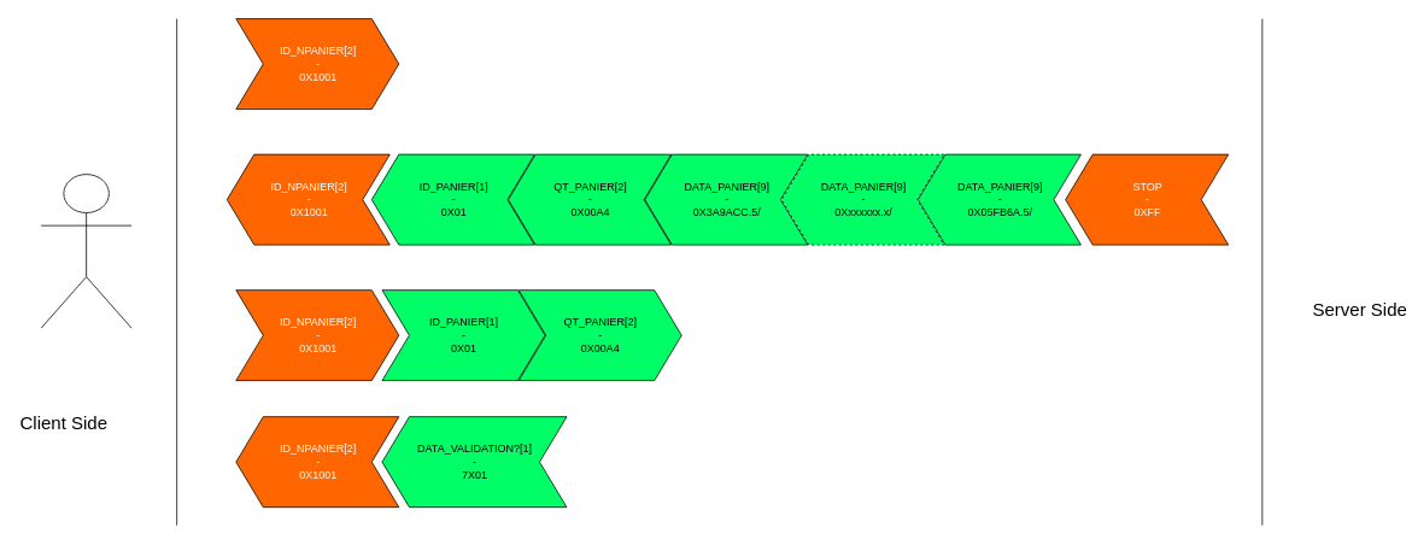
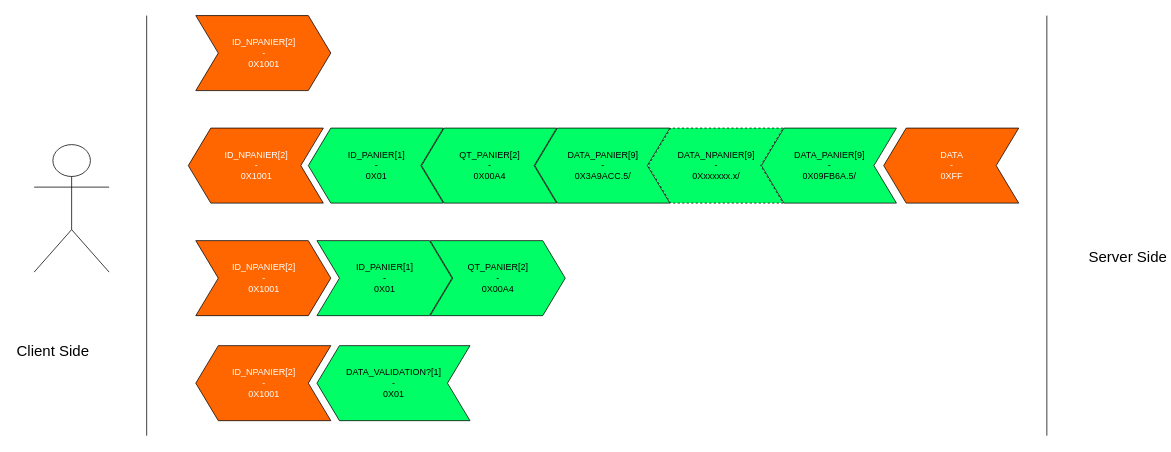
- <mxCell id="8" value="&lt;div&gt;DATA_PANIER[9]&lt;/div&gt;&lt;div&gt;-&lt;/div&gt;0Xxxxxxx.x/" style="html=1;shadow=0;dashed=1;align=center;verticalAlign=middle;shape=mxgraph.arrows2.arrow;dy=0;dx=30;notch=30;flipV=0;flipH=1;fillColor=#00FF66;" vertex="1" parent="3"><mxGeometry x="613" width="180" height="100" as="geometry" /></mxCell>
+ <mxCell id="8" value="&lt;div&gt;DATA_NPANIER[9]&lt;/div&gt;&lt;div&gt;-&lt;/div&gt;0Xxxxxxx.x/" style="html=1;shadow=0;dashed=1;align=center;verticalAlign=middle;shape=mxgraph.arrows2.arrow;dy=0;dx=30;notch=30;flipV=0;flipH=1;fillColor=#00FF66;" vertex="1" parent="3"><mxGeometry x="613" width="180" height="100" as="geometry" /></mxCell>
- <mxCell id="9" value="&lt;div&gt;DATA_PANIER[9]&lt;/div&gt;&lt;div&gt;-&lt;/div&gt;0X05FB6A.5/" style="html=1;shadow=0;dashed=0;align=center;verticalAlign=middle;shape=mxgraph.arrows2.arrow;dy=0;dx=30;notch=30;flipV=0;flipH=1;fillColor=#00ff66;" vertex="1" parent="3"><mxGeometry x="764" width="180" height="100" as="geometry" /></mxCell>
+ <mxCell id="9" value="&lt;div&gt;DATA_PANIER[9]&lt;/div&gt;&lt;div&gt;-&lt;/div&gt;0X09FB6A.5/" style="html=1;shadow=0;dashed=0;align=center;verticalAlign=middle;shape=mxgraph.arrows2.arrow;dy=0;dx=30;notch=30;flipV=0;flipH=1;fillColor=#00ff66;" vertex="1" parent="3"><mxGeometry x="764" width="180" height="100" as="geometry" /></mxCell>
- <mxCell id="10" value="&lt;div&gt;STOP&lt;/div&gt;&lt;div&gt;-&lt;/div&gt;&lt;div&gt;0XFF&lt;br&gt;&lt;/div&gt;" style="html=1;shadow=0;dashed=0;align=center;verticalAlign=middle;shape=mxgraph.arrows2.arrow;dy=0;dx=30;notch=30;flipV=0;flipH=1;fillColor=#FF6600;fontColor=#FFFFFF;" vertex="1" parent="3"><mxGeometry x="927" width="180" height="100" as="geometry" /></mxCell>
+ <mxCell id="10" value="&lt;div&gt;DATA&lt;/div&gt;&lt;div&gt;-&lt;/div&gt;&lt;div&gt;0XFF&lt;br&gt;&lt;/div&gt;" style="html=1;shadow=0;dashed=0;align=center;verticalAlign=middle;shape=mxgraph.arrows2.arrow;dy=0;dx=30;notch=30;flipV=0;flipH=1;fillColor=#FF6600;fontColor=#FFFFFF;" vertex="1" parent="3"><mxGeometry x="927" width="180" height="100" as="geometry" /></mxCell>
- <mxCell id="19" value="&lt;div&gt;DATA_VALIDATION?[1]&lt;/div&gt;&lt;div&gt;-&lt;/div&gt;&lt;div&gt;7X01&lt;br&gt;&lt;/div&gt;" style="html=1;shadow=0;dashed=0;align=center;verticalAlign=middle;shape=mxgraph.arrows2.arrow;dy=0;dx=30;notch=30;flipV=0;flipH=1;fillColor=#00FF66;" vertex="1" parent="1"><mxGeometry x="422" y="460" width="204" height="100" as="geometry" /></mxCell>
+ <mxCell id="19" value="&lt;div&gt;DATA_VALIDATION?[1]&lt;/div&gt;&lt;div&gt;-&lt;/div&gt;&lt;div&gt;0X01&lt;br&gt;&lt;/div&gt;" style="html=1;shadow=0;dashed=0;align=center;verticalAlign=middle;shape=mxgraph.arrows2.arrow;dy=0;dx=30;notch=30;flipV=0;flipH=1;fillColor=#00FF66;" vertex="1" parent="1"><mxGeometry x="422" y="460" width="204" height="100" as="geometry" /></mxCell>
